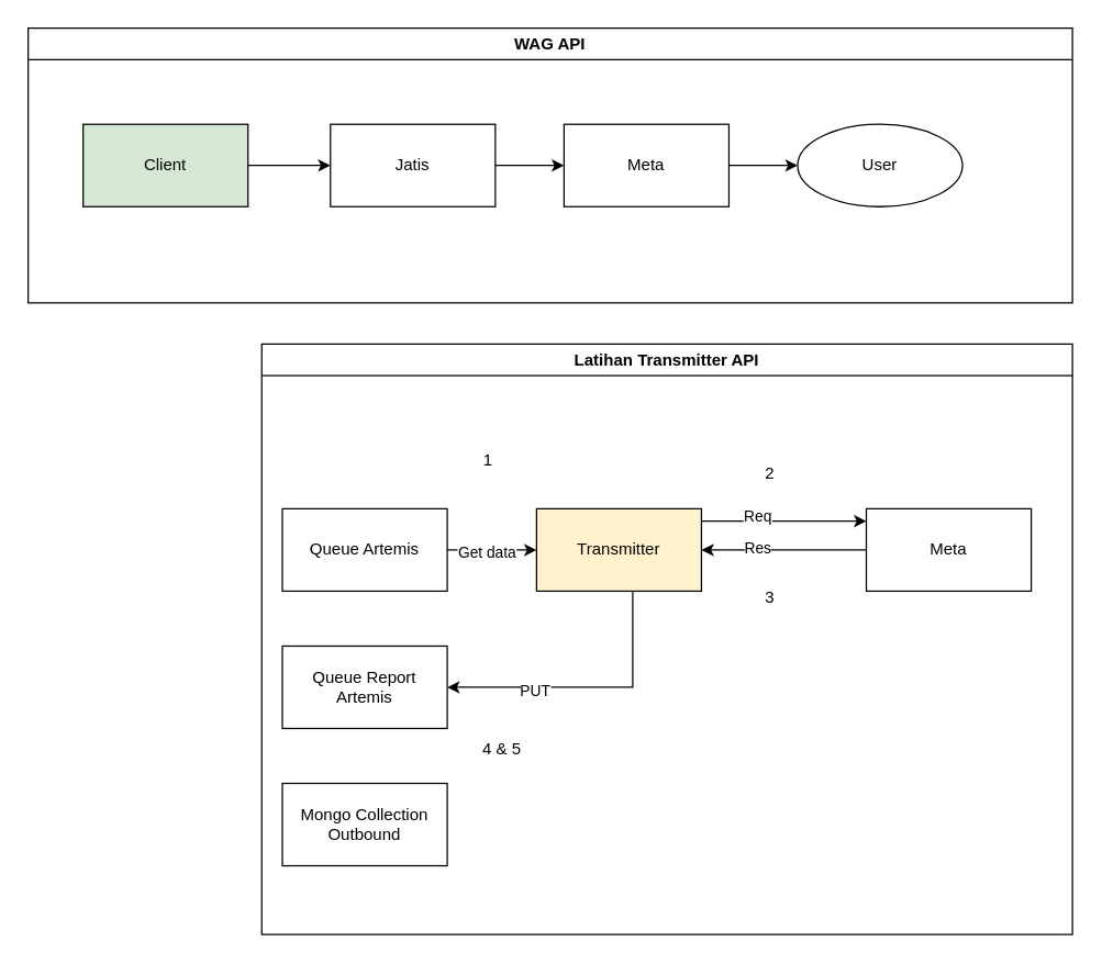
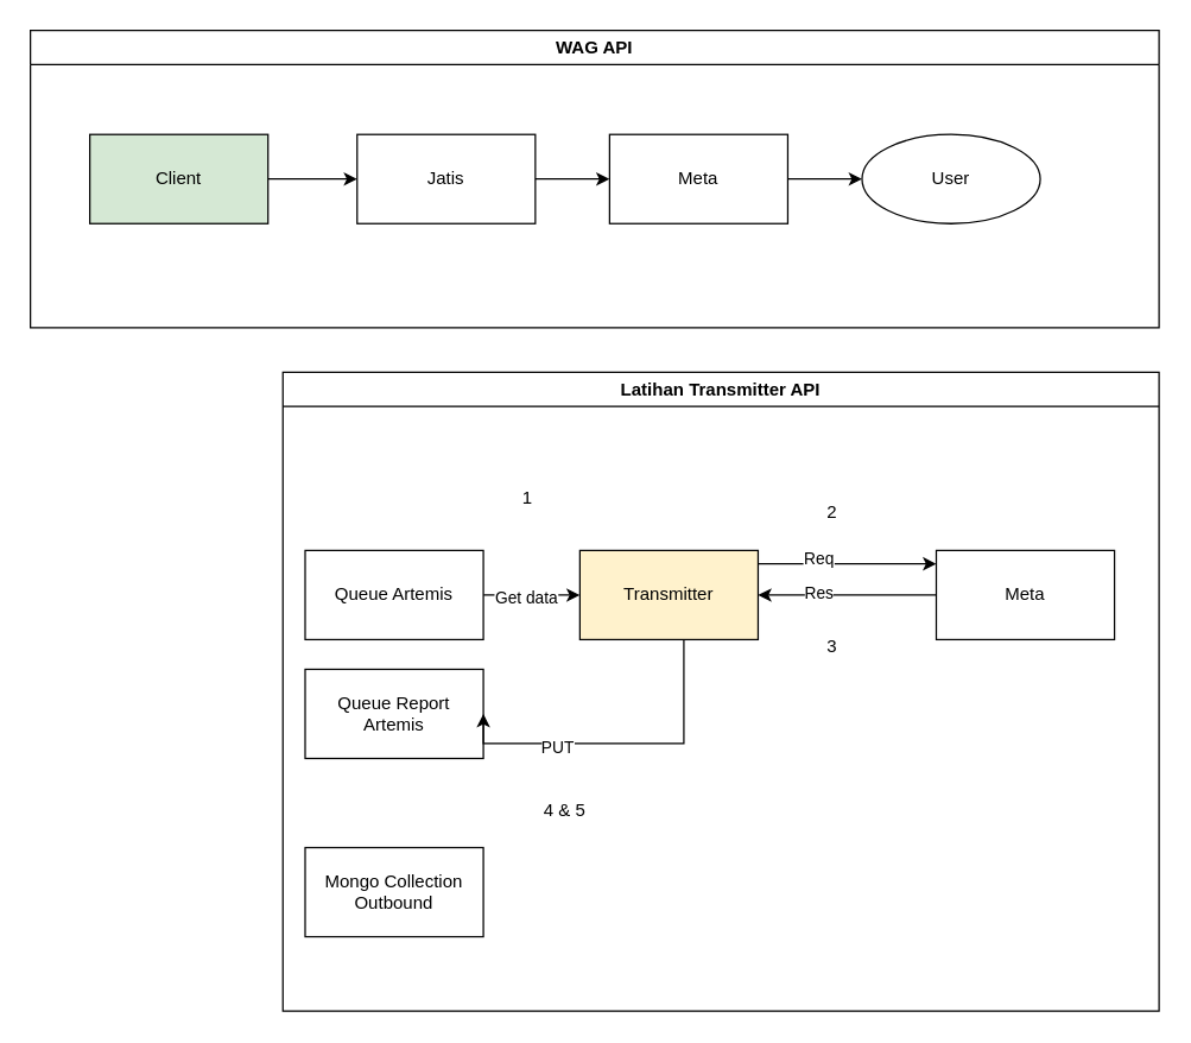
- <mxCell id="17" value="Queue Report Artemis" style="rounded=0;whiteSpace=wrap;html=1;" vertex="1" parent="10"><mxGeometry x="15" y="220" width="120" height="60" as="geometry" /></mxCell>
+ <mxCell id="17" value="Queue Report Artemis" style="rounded=0;whiteSpace=wrap;html=1;" vertex="1" parent="10"><mxGeometry x="15" y="200" width="120" height="60" as="geometry" /></mxCell>
- <mxCell id="27" value="4 &amp;amp; 5" style="text;html=1;strokeColor=none;fillColor=none;align=center;verticalAlign=middle;whiteSpace=wrap;rounded=0;" vertex="1" parent="10"><mxGeometry x="145" y="280" width="60" height="30" as="geometry" /></mxCell>
+ <mxCell id="27" value="4 &amp;amp; 5" style="text;html=1;strokeColor=none;fillColor=none;align=center;verticalAlign=middle;whiteSpace=wrap;rounded=0;" vertex="1" parent="10"><mxGeometry x="160" y="280" width="60" height="30" as="geometry" /></mxCell>
